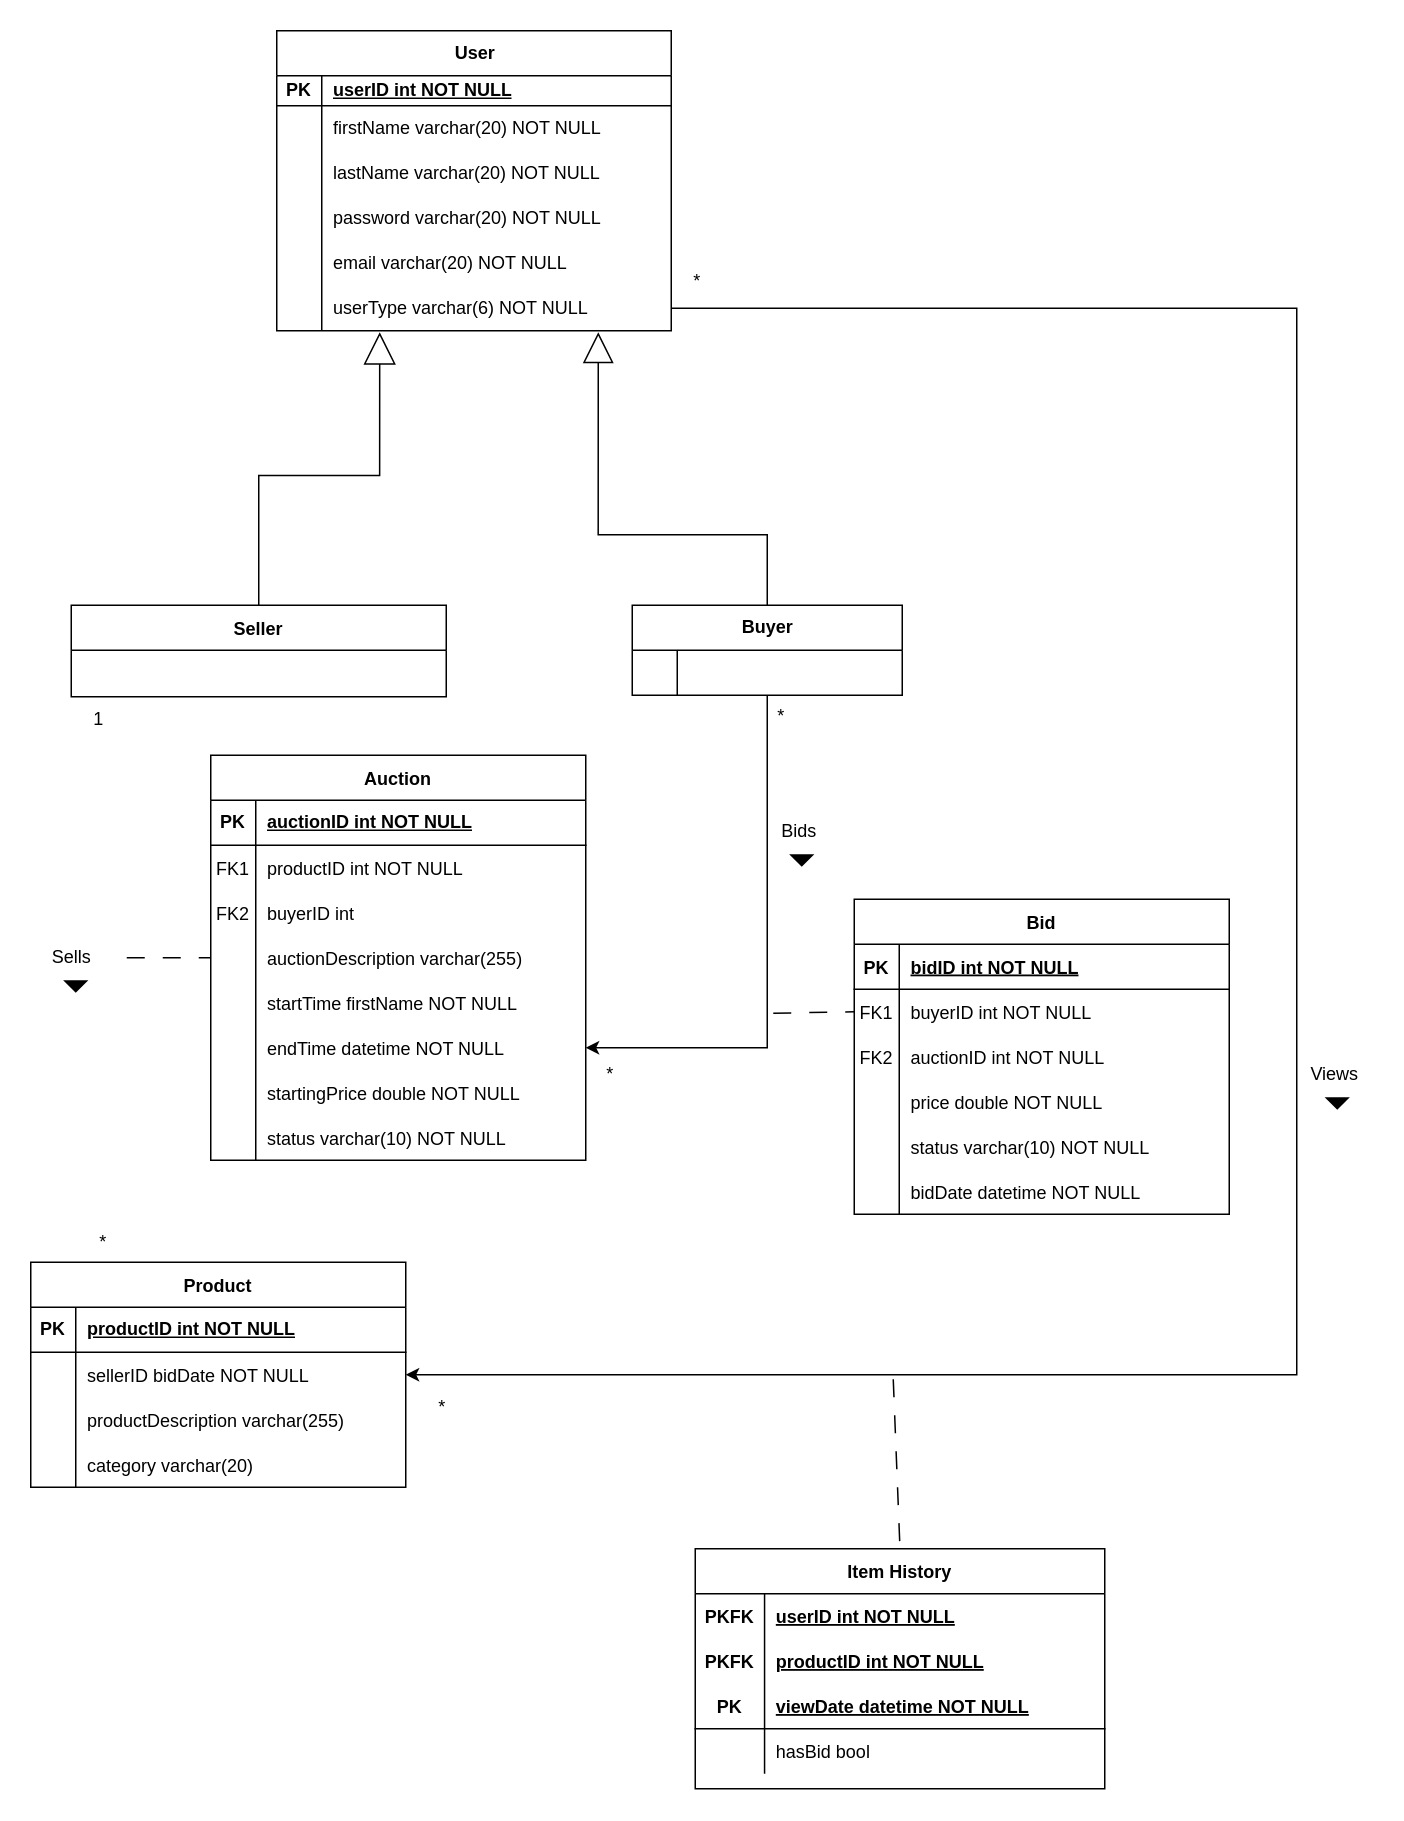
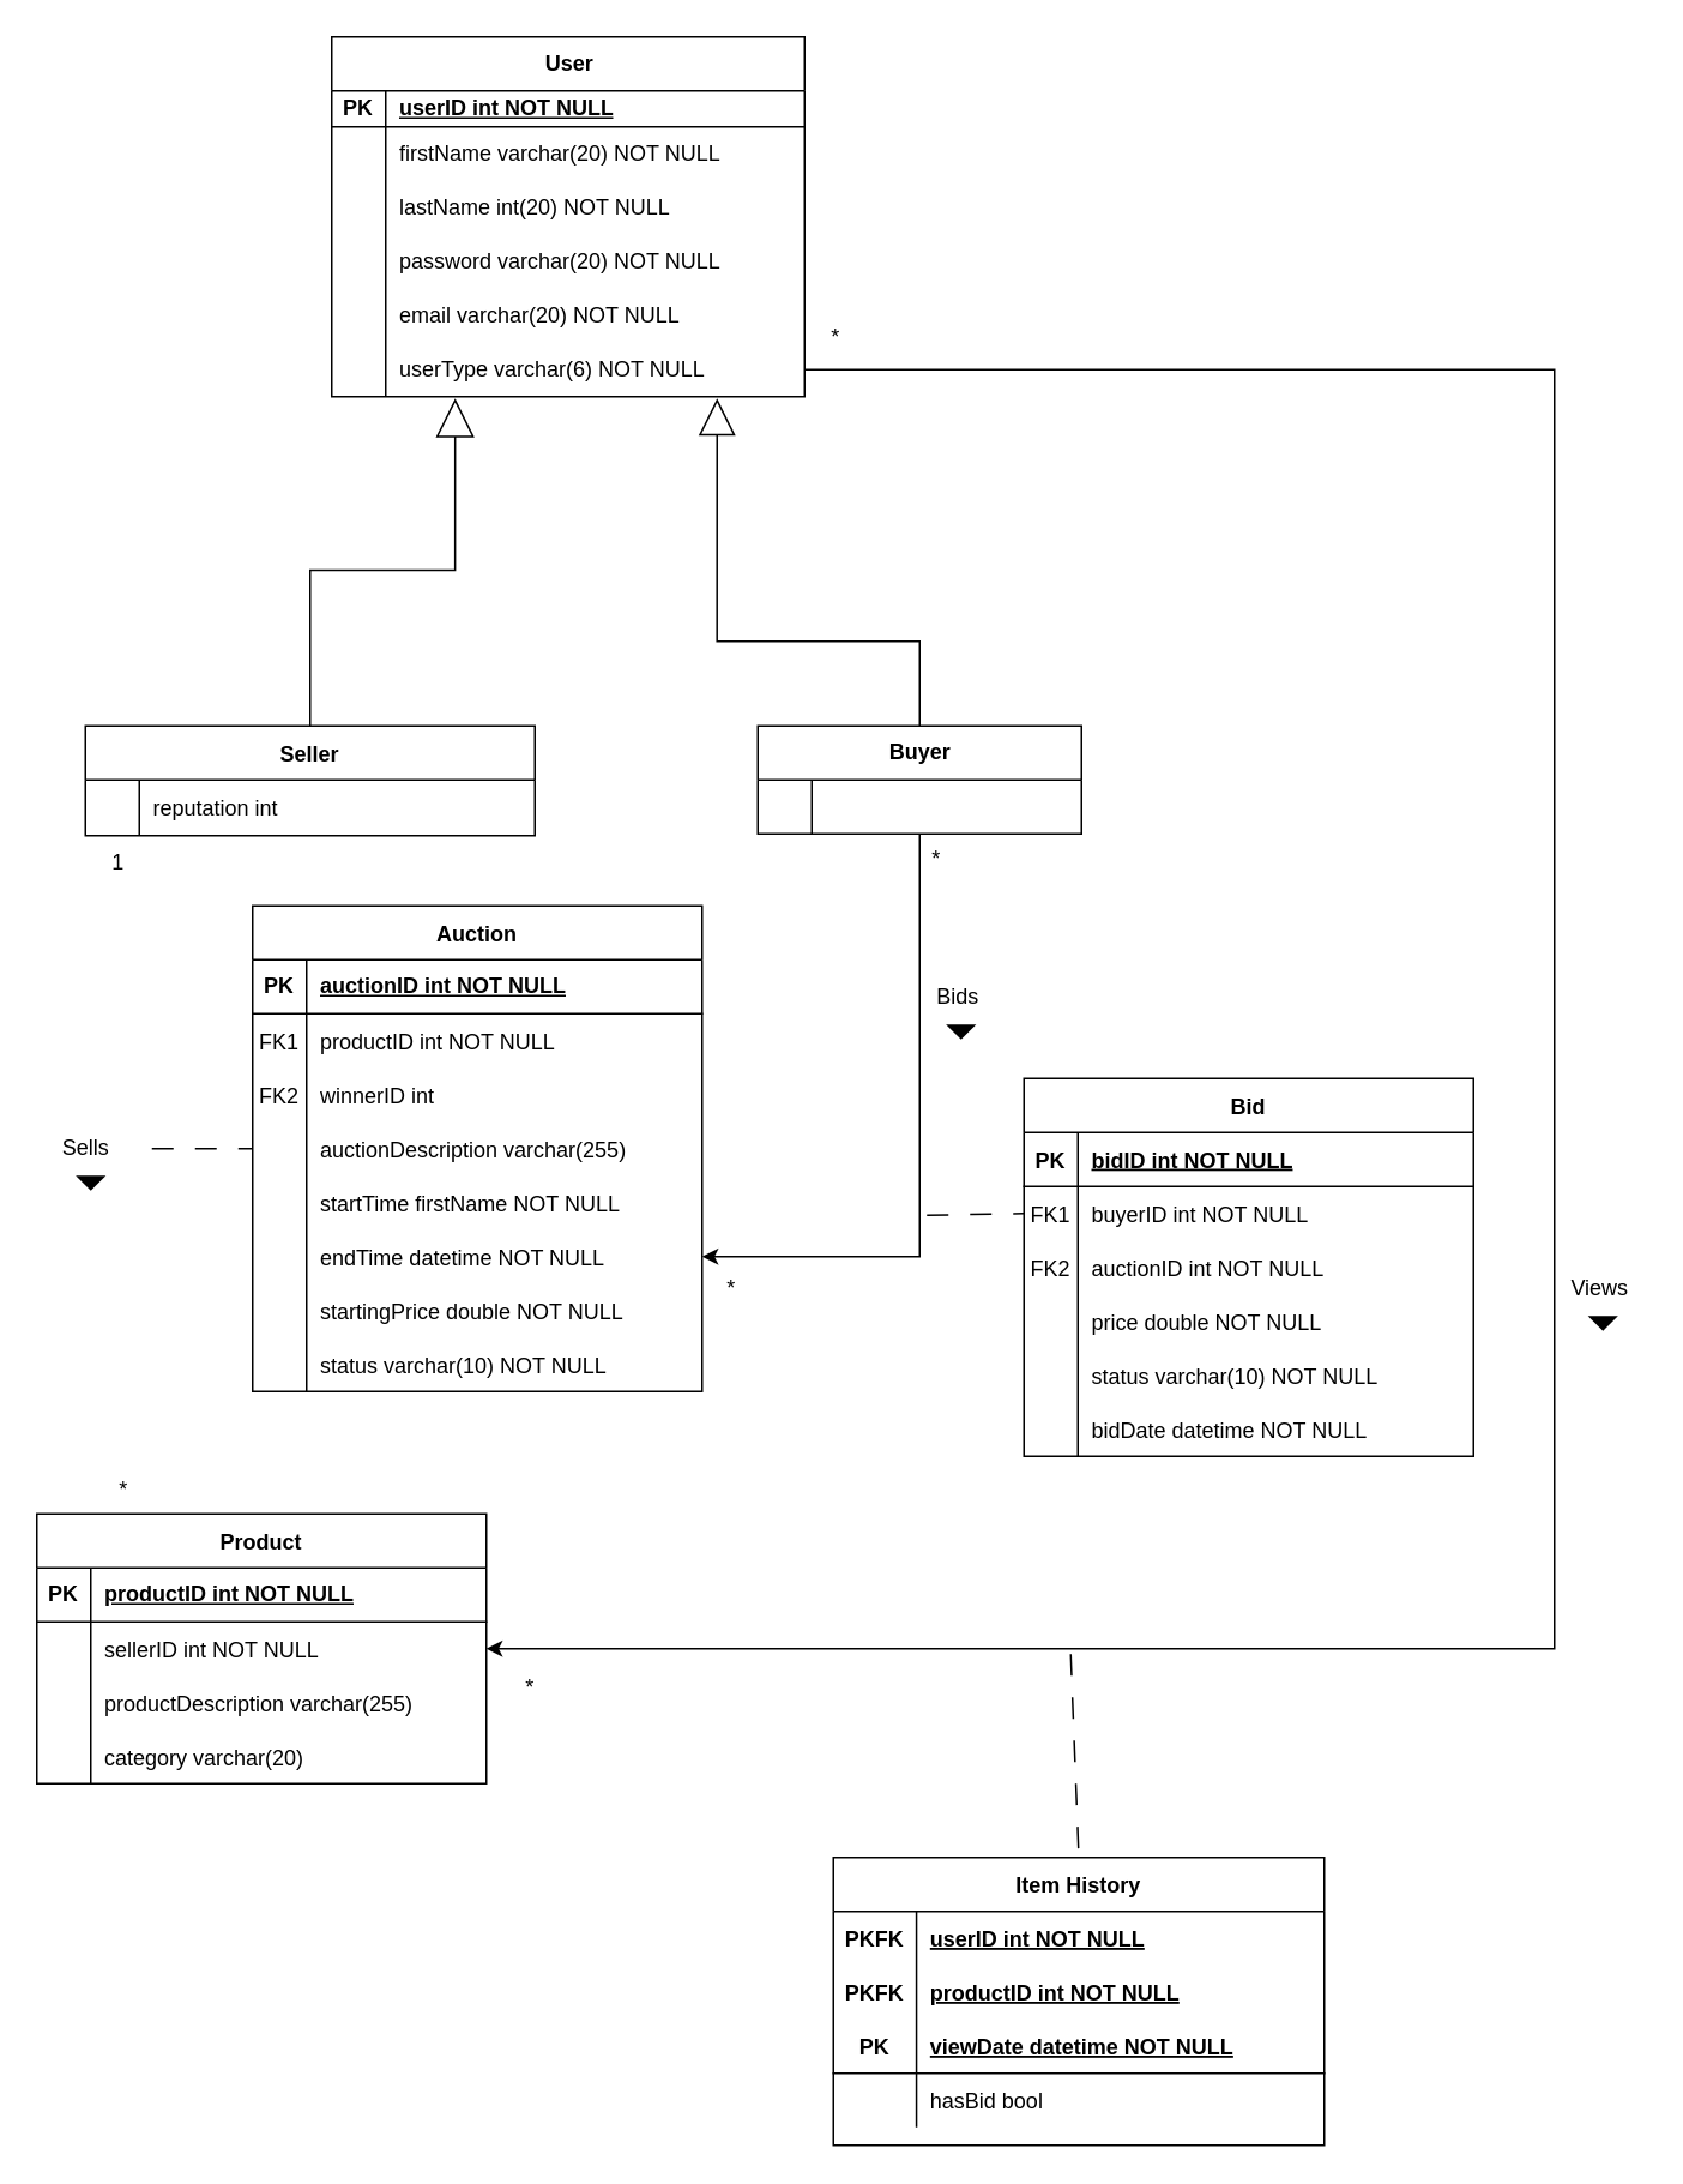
- <mxCell id="25" value="lastName varchar(20) NOT NULL" style="shape=partialRectangle;connectable=0;fillColor=none;top=0;left=0;bottom=0;right=0;align=left;spacingLeft=6;overflow=hidden;whiteSpace=wrap;html=1;" vertex="1" parent="23"><mxGeometry x="30" width="233" height="30" as="geometry"><mxRectangle width="233" height="30" as="alternateBounds" /></mxGeometry></mxCell>
+ <mxCell id="25" value="lastName int(20) NOT NULL" style="shape=partialRectangle;connectable=0;fillColor=none;top=0;left=0;bottom=0;right=0;align=left;spacingLeft=6;overflow=hidden;whiteSpace=wrap;html=1;" vertex="1" parent="23"><mxGeometry x="30" width="233" height="30" as="geometry"><mxRectangle width="233" height="30" as="alternateBounds" /></mxGeometry></mxCell>
+ <mxCell id="43" value="reputation int" style="shape=partialRectangle;overflow=hidden;connectable=0;fillColor=none;top=0;left=0;bottom=0;right=0;align=left;spacingLeft=6;" parent="41" vertex="1"><mxGeometry x="30" width="220" height="31" as="geometry"><mxRectangle width="220" height="31" as="alternateBounds" /></mxGeometry></mxCell>
- <mxCell id="88" value="buyerID int" style="shape=partialRectangle;overflow=hidden;connectable=0;fillColor=none;top=0;left=0;bottom=0;right=0;align=left;spacingLeft=6;" vertex="1" parent="86"><mxGeometry x="30" width="220" height="30" as="geometry"><mxRectangle width="220" height="30" as="alternateBounds" /></mxGeometry></mxCell>
+ <mxCell id="88" value="winnerID int" style="shape=partialRectangle;overflow=hidden;connectable=0;fillColor=none;top=0;left=0;bottom=0;right=0;align=left;spacingLeft=6;" vertex="1" parent="86"><mxGeometry x="30" width="220" height="30" as="geometry"><mxRectangle width="220" height="30" as="alternateBounds" /></mxGeometry></mxCell>
- <mxCell id="49" value="sellerID bidDate NOT NULL" style="shape=partialRectangle;overflow=hidden;connectable=0;fillColor=none;top=0;left=0;bottom=0;right=0;align=left;spacingLeft=6;" vertex="1" parent="48"><mxGeometry x="30" width="220" height="30" as="geometry"><mxRectangle width="220" height="30" as="alternateBounds" /></mxGeometry></mxCell>
+ <mxCell id="49" value="sellerID int NOT NULL" style="shape=partialRectangle;overflow=hidden;connectable=0;fillColor=none;top=0;left=0;bottom=0;right=0;align=left;spacingLeft=6;" vertex="1" parent="48"><mxGeometry x="30" width="220" height="30" as="geometry"><mxRectangle width="220" height="30" as="alternateBounds" /></mxGeometry></mxCell>
